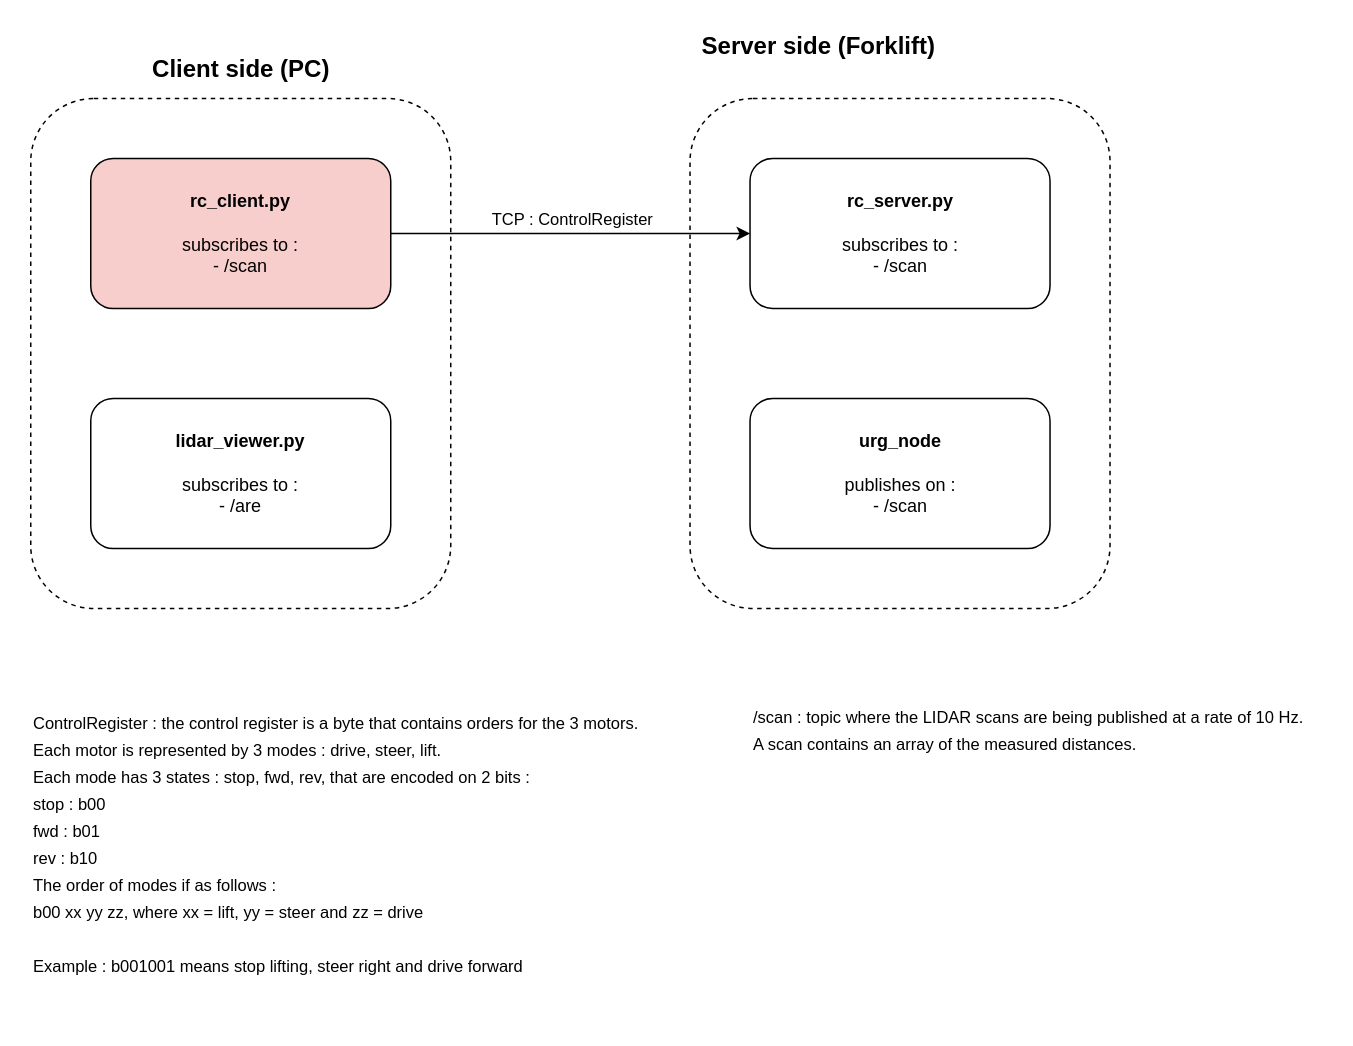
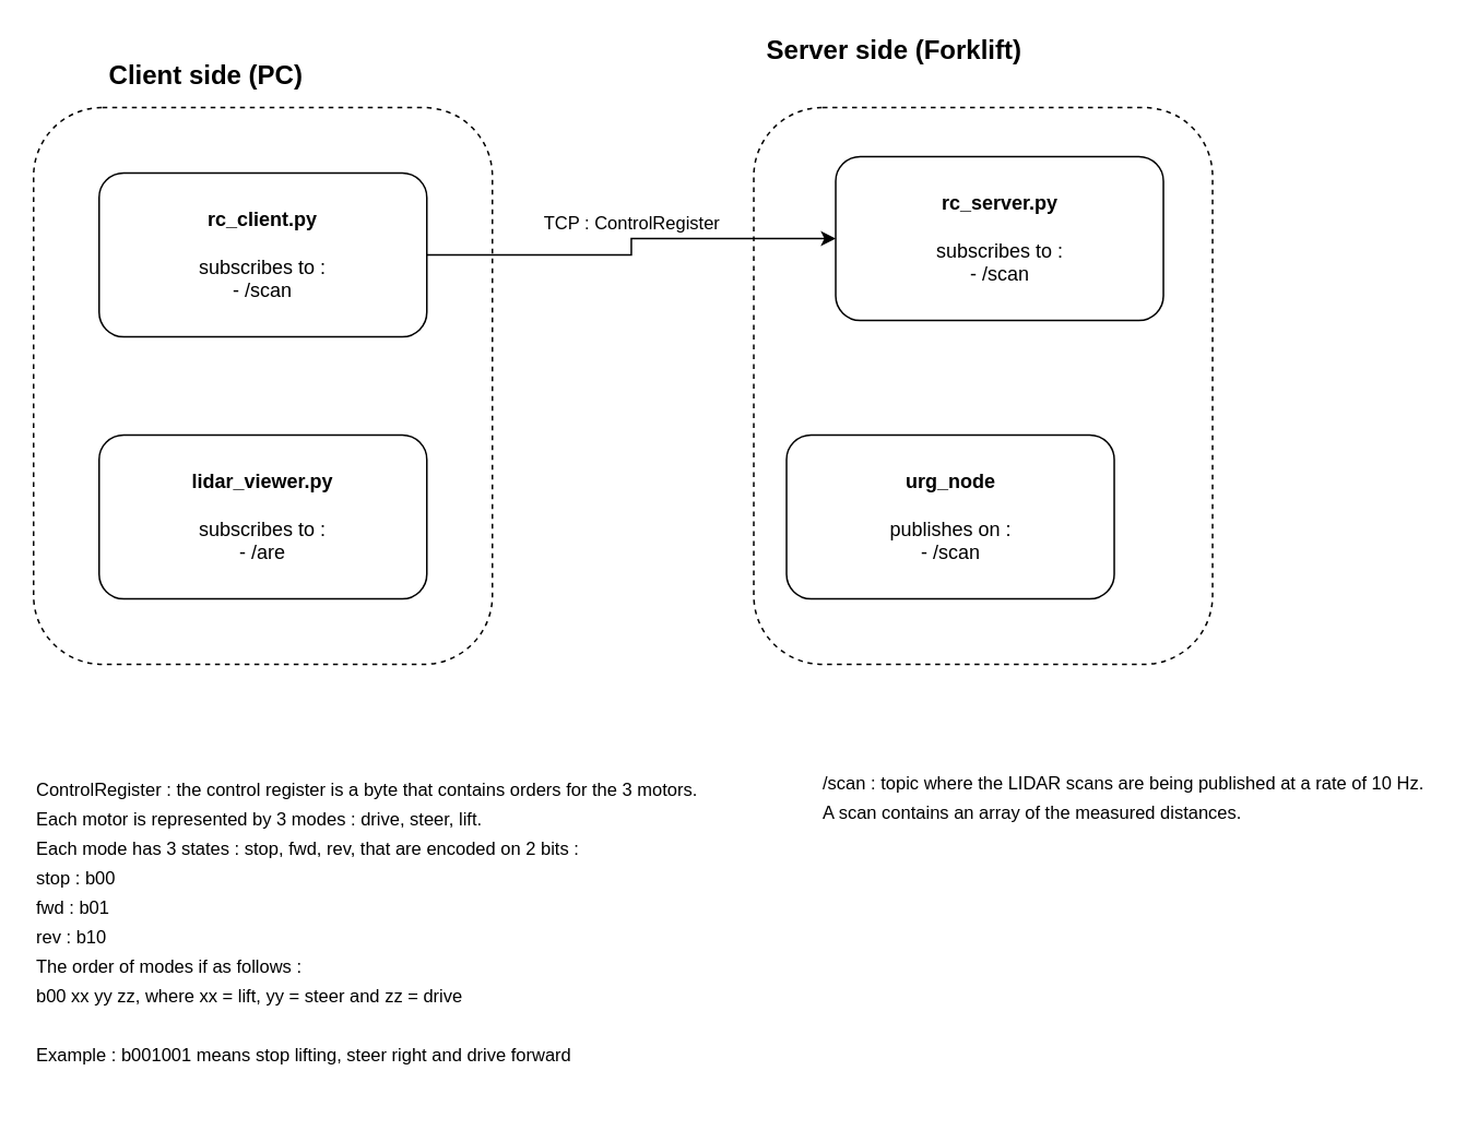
- <mxCell id="11" value="Client side (PC)" style="text;html=1;align=center;verticalAlign=middle;resizable=0;points=[];autosize=1;strokeColor=none;fillColor=none;fontStyle=1;fontSize=16;" vertex="1" parent="1"><mxGeometry x="95" y="35" width="130" height="20" as="geometry" /></mxCell>
+ <mxCell id="11" value="Client side (PC)" style="text;html=1;align=center;verticalAlign=middle;resizable=0;points=[];autosize=1;strokeColor=none;fillColor=none;fontStyle=1;fontSize=16;" vertex="1" parent="1"><mxGeometry x="60" y="35" width="130" height="20" as="geometry" /></mxCell>
- <mxCell id="6" value="&lt;b&gt;rc_client.py&lt;br&gt;&lt;/b&gt;&lt;br&gt;subscribes to :&lt;br&gt;- /scan" style="rounded=1;whiteSpace=wrap;html=1;fillColor=#f8cecc;" vertex="1" parent="1"><mxGeometry x="60" y="105" width="200" height="100" as="geometry" /></mxCell>
+ <mxCell id="6" value="&lt;b&gt;rc_client.py&lt;br&gt;&lt;/b&gt;&lt;br&gt;subscribes to :&lt;br&gt;- /scan" style="rounded=1;whiteSpace=wrap;html=1;" vertex="1" parent="1"><mxGeometry x="60" y="105" width="200" height="100" as="geometry" /></mxCell>
- <mxCell id="7" value="&lt;b&gt;rc_server.py&lt;br&gt;&lt;/b&gt;&lt;br&gt;subscribes to :&lt;br&gt;- /scan" style="rounded=1;whiteSpace=wrap;html=1;" vertex="1" parent="1"><mxGeometry x="499.52" y="105" width="200" height="100" as="geometry" /></mxCell>
+ <mxCell id="7" value="&lt;b&gt;rc_server.py&lt;br&gt;&lt;/b&gt;&lt;br&gt;subscribes to :&lt;br&gt;- /scan" style="rounded=1;whiteSpace=wrap;html=1;" vertex="1" parent="1"><mxGeometry x="509.52" y="95" width="200" height="100" as="geometry" /></mxCell>
- <mxCell id="8" value="&lt;b&gt;urg_node&lt;br&gt;&lt;/b&gt;&lt;br&gt;publishes on :&lt;br&gt;- /scan" style="rounded=1;whiteSpace=wrap;html=1;" vertex="1" parent="1"><mxGeometry x="499.52" y="265" width="200" height="100" as="geometry" /></mxCell>
+ <mxCell id="8" value="&lt;b&gt;urg_node&lt;br&gt;&lt;/b&gt;&lt;br&gt;publishes on :&lt;br&gt;- /scan" style="rounded=1;whiteSpace=wrap;html=1;" vertex="1" parent="1"><mxGeometry x="479.52" y="265" width="200" height="100" as="geometry" /></mxCell>
